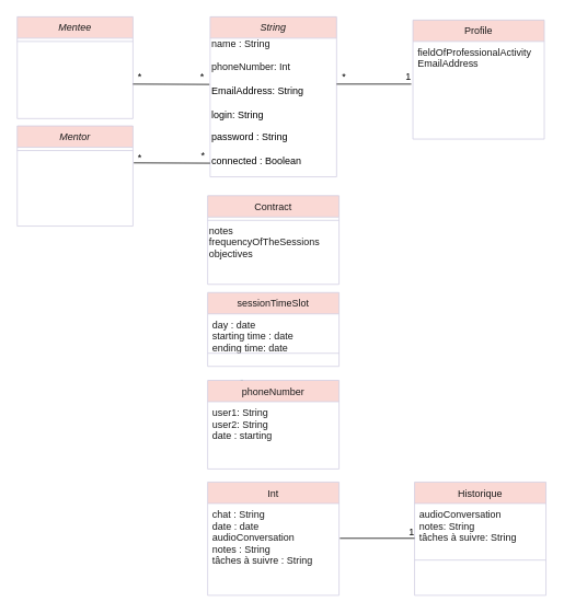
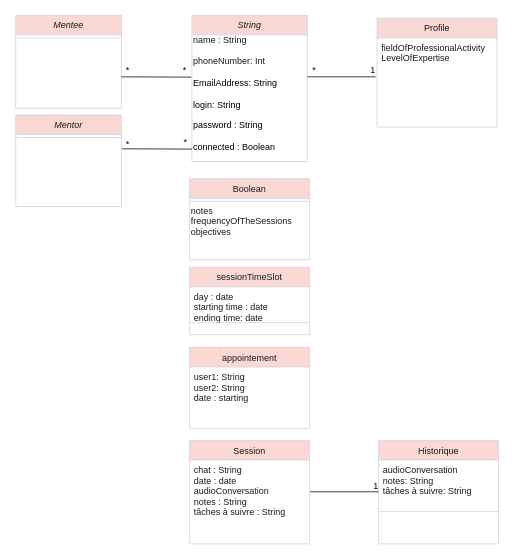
- <mxCell id="8" value="fieldOfProfessionalActivity&#10;EmailAddress" style="text;align=left;verticalAlign=top;spacingLeft=4;spacingRight=4;overflow=hidden;rotatable=0;points=[[0,0.5],[1,0.5]];portConstraint=eastwest;fontColor=#1A1A1A;" parent="7" vertex="1"><mxGeometry y="26" width="160" height="34" as="geometry" /></mxCell>
+ <mxCell id="8" value="fieldOfProfessionalActivity&#10;LevelOfExpertise" style="text;align=left;verticalAlign=top;spacingLeft=4;spacingRight=4;overflow=hidden;rotatable=0;points=[[0,0.5],[1,0.5]];portConstraint=eastwest;fontColor=#1A1A1A;" parent="7" vertex="1"><mxGeometry y="26" width="160" height="34" as="geometry" /></mxCell>
- <mxCell id="9" value="Contract" style="swimlane;fontStyle=0;align=center;verticalAlign=top;childLayout=stackLayout;horizontal=1;startSize=26;horizontalStack=0;resizeParent=1;resizeLast=0;collapsible=1;marginBottom=0;rounded=0;shadow=0;strokeWidth=1;fillColor=#FAD9D5;strokeColor=#D0CEE2;fontColor=#1A1A1A;" parent="1" vertex="1"><mxGeometry x="252" y="238" width="160" height="108" as="geometry"><mxRectangle x="270" y="220" width="160" height="26" as="alternateBounds" /></mxGeometry></mxCell>
+ <mxCell id="9" value="Boolean" style="swimlane;fontStyle=0;align=center;verticalAlign=top;childLayout=stackLayout;horizontal=1;startSize=26;horizontalStack=0;resizeParent=1;resizeLast=0;collapsible=1;marginBottom=0;rounded=0;shadow=0;strokeWidth=1;fillColor=#FAD9D5;strokeColor=#D0CEE2;fontColor=#1A1A1A;" parent="1" vertex="1"><mxGeometry x="252" y="238" width="160" height="108" as="geometry"><mxRectangle x="270" y="220" width="160" height="26" as="alternateBounds" /></mxGeometry></mxCell>
- <mxCell id="16" value="phoneNumber" style="swimlane;fontStyle=0;align=center;verticalAlign=top;childLayout=stackLayout;horizontal=1;startSize=26;horizontalStack=0;resizeParent=1;resizeLast=0;collapsible=1;marginBottom=0;rounded=0;shadow=0;strokeWidth=1;fillColor=#FAD9D5;strokeColor=#D0CEE2;fontColor=#1A1A1A;" parent="1" vertex="1"><mxGeometry x="252" y="463" width="160" height="108" as="geometry"><mxRectangle x="340" y="380" width="170" height="26" as="alternateBounds" /></mxGeometry></mxCell>
+ <mxCell id="16" value="appointement" style="swimlane;fontStyle=0;align=center;verticalAlign=top;childLayout=stackLayout;horizontal=1;startSize=26;horizontalStack=0;resizeParent=1;resizeLast=0;collapsible=1;marginBottom=0;rounded=0;shadow=0;strokeWidth=1;fillColor=#FAD9D5;strokeColor=#D0CEE2;fontColor=#1A1A1A;" parent="1" vertex="1"><mxGeometry x="252" y="463" width="160" height="108" as="geometry"><mxRectangle x="340" y="380" width="170" height="26" as="alternateBounds" /></mxGeometry></mxCell>
- <mxCell id="4" value="Int" style="swimlane;fontStyle=0;align=center;verticalAlign=top;childLayout=stackLayout;horizontal=1;startSize=26;horizontalStack=0;resizeParent=1;resizeLast=0;collapsible=1;marginBottom=0;rounded=0;shadow=0;strokeWidth=1;fillColor=#FAD9D5;strokeColor=#D0CEE2;fontColor=#1A1A1A;" parent="1" vertex="1"><mxGeometry x="252" y="587" width="160" height="138" as="geometry"><mxRectangle x="130" y="380" width="160" height="26" as="alternateBounds" /></mxGeometry></mxCell>
+ <mxCell id="4" value="Session" style="swimlane;fontStyle=0;align=center;verticalAlign=top;childLayout=stackLayout;horizontal=1;startSize=26;horizontalStack=0;resizeParent=1;resizeLast=0;collapsible=1;marginBottom=0;rounded=0;shadow=0;strokeWidth=1;fillColor=#FAD9D5;strokeColor=#D0CEE2;fontColor=#1A1A1A;" parent="1" vertex="1"><mxGeometry x="252" y="587" width="160" height="138" as="geometry"><mxRectangle x="130" y="380" width="160" height="26" as="alternateBounds" /></mxGeometry></mxCell>
